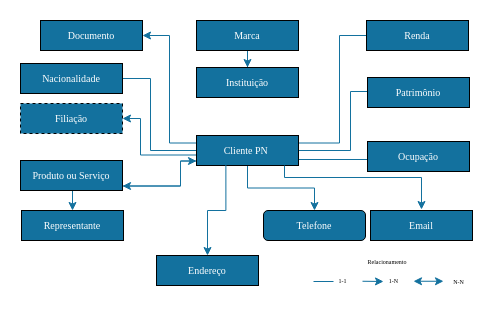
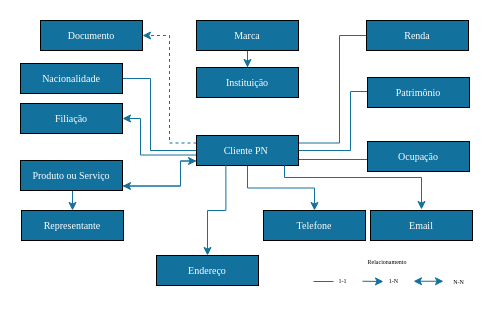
- <mxCell id="13" style="edgeStyle=orthogonalEdgeStyle;rounded=0;orthogonalLoop=1;jettySize=auto;html=1;exitX=0;exitY=0.25;exitDx=0;exitDy=0;entryX=1;entryY=0.5;entryDx=0;entryDy=0;strokeColor=#13719E;" edge="1" parent="1" source="14" target="31"><mxGeometry relative="1" as="geometry" /></mxCell>
+ <mxCell id="13" style="edgeStyle=orthogonalEdgeStyle;rounded=0;orthogonalLoop=1;jettySize=auto;html=1;exitX=0;exitY=0.25;exitDx=0;exitDy=0;entryX=1;entryY=0.5;entryDx=0;entryDy=0;strokeColor=#13719E;dashed=1;" edge="1" parent="1" source="14" target="31"><mxGeometry relative="1" as="geometry" /></mxCell>
- <mxCell id="33" value="&lt;font face=&quot;Verdana&quot; style=&quot;font-size: 10px&quot; color=&quot;#ffffff&quot;&gt;Filiação&lt;/font&gt;" style="rounded=0;whiteSpace=wrap;html=1;fillColor=#13719E;strokeColor=#000000;dashed=1;" vertex="1" parent="1"><mxGeometry x="20" y="103" width="102" height="30" as="geometry" /></mxCell>
+ <mxCell id="33" value="&lt;font face=&quot;Verdana&quot; style=&quot;font-size: 10px&quot; color=&quot;#ffffff&quot;&gt;Filiação&lt;/font&gt;" style="rounded=0;whiteSpace=wrap;html=1;fillColor=#13719E;strokeColor=#000000;" vertex="1" parent="1"><mxGeometry x="20" y="103" width="102" height="30" as="geometry" /></mxCell>
- <mxCell id="20" value="&lt;font face=&quot;Verdana&quot; style=&quot;font-size: 10px&quot; color=&quot;#ffffff&quot;&gt;Telefone&lt;/font&gt;" style="whiteSpace=wrap;html=1;fillColor=#13719E;strokeColor=#000000;rounded=1;" vertex="1" parent="1"><mxGeometry x="263" y="210" width="102" height="30" as="geometry" /></mxCell>
+ <mxCell id="20" value="&lt;font face=&quot;Verdana&quot; style=&quot;font-size: 10px&quot; color=&quot;#ffffff&quot;&gt;Telefone&lt;/font&gt;" style="rounded=0;whiteSpace=wrap;html=1;fillColor=#13719E;strokeColor=#000000;" vertex="1" parent="1"><mxGeometry x="263" y="210" width="102" height="30" as="geometry" /></mxCell>
